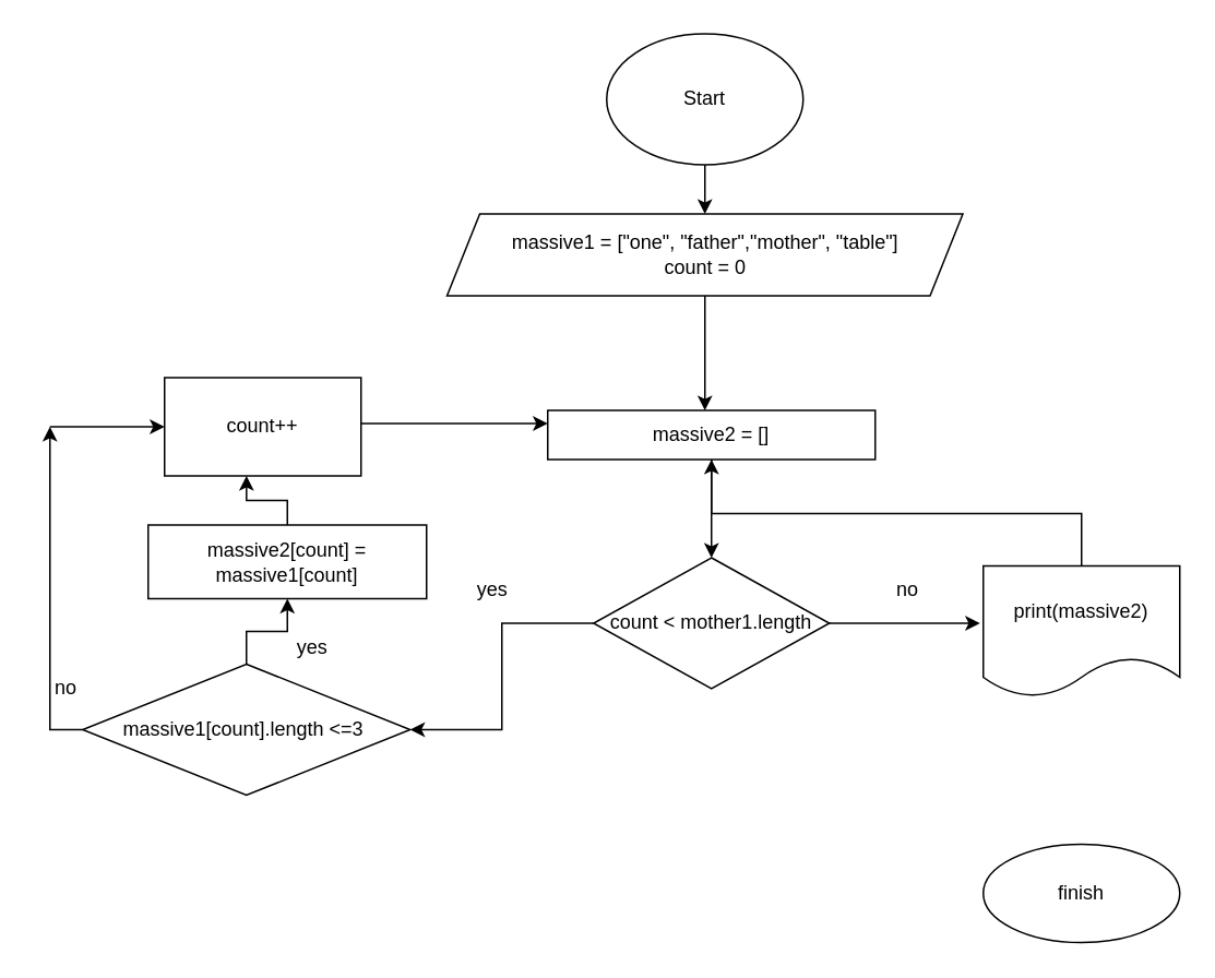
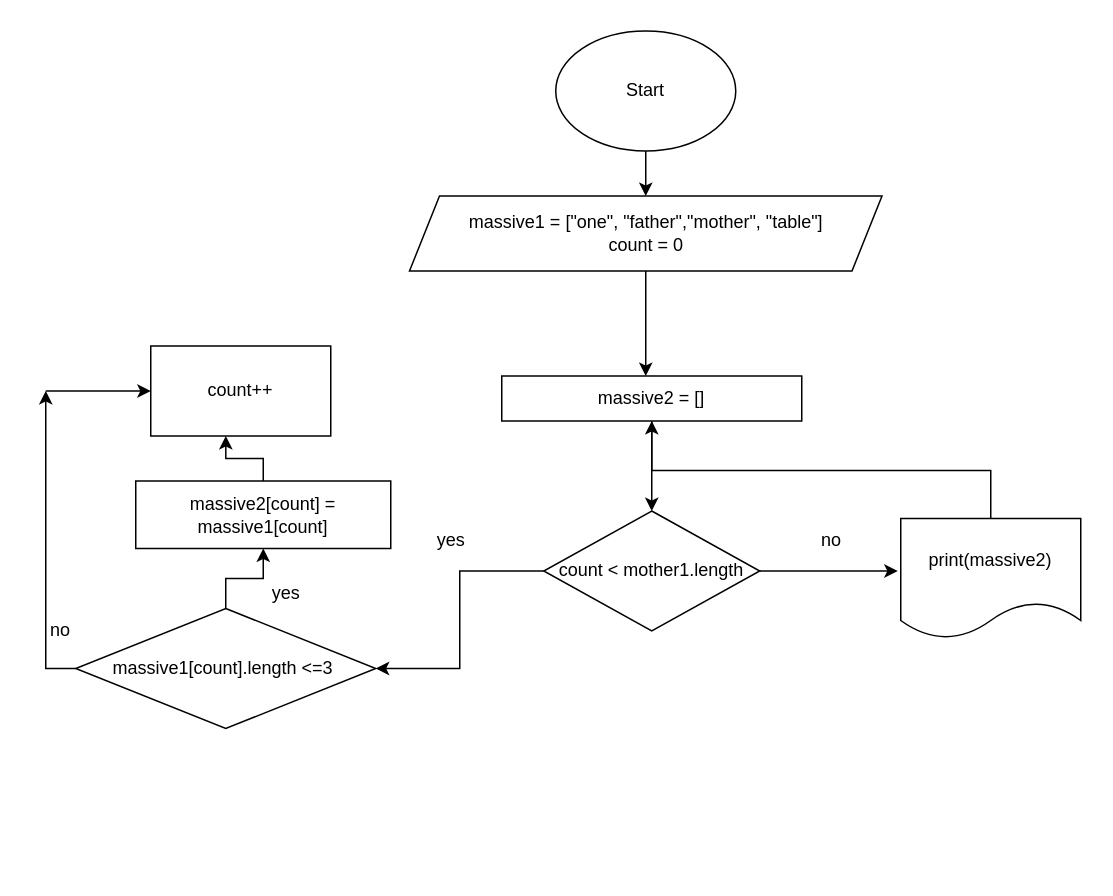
- <mxCell id="20" style="edgeStyle=elbowEdgeStyle;rounded=0;orthogonalLoop=1;jettySize=auto;elbow=vertical;html=1;entryX=0;entryY=0.25;entryDx=0;entryDy=0;" parent="1" source="21" target="7" edge="1"><mxGeometry relative="1" as="geometry" /></mxCell>
- <mxCell id="25" value="finish" style="ellipse;whiteSpace=wrap;html=1;" parent="1" vertex="1"><mxGeometry x="600" y="515" width="120" height="60" as="geometry" /></mxCell>
